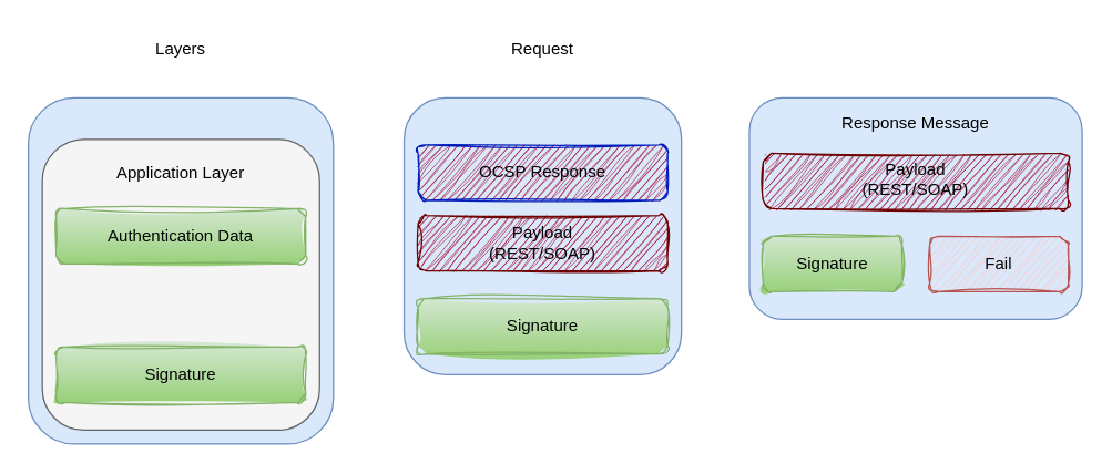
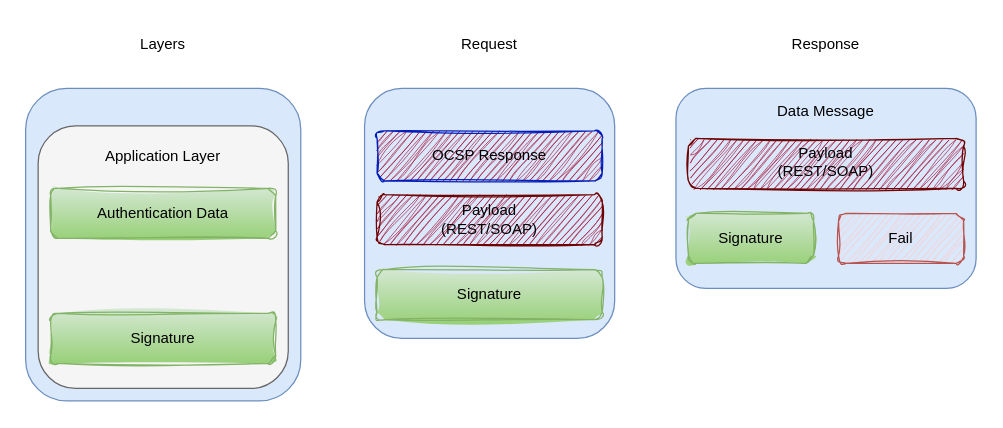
+ <mxCell id="20" value="Response" style="text;html=1;strokeColor=none;fillColor=none;align=center;verticalAlign=middle;whiteSpace=wrap;rounded=0;" vertex="1" parent="1"><mxGeometry x="630" y="20" width="60" height="30" as="geometry" /></mxCell>
- <mxCell id="15" value="Response Message" style="text;html=1;strokeColor=none;fillColor=none;align=center;verticalAlign=middle;whiteSpace=wrap;rounded=0;" vertex="1" parent="1"><mxGeometry x="600" y="74" width="120" height="30" as="geometry" /></mxCell>
+ <mxCell id="15" value="Data Message" style="text;html=1;strokeColor=none;fillColor=none;align=center;verticalAlign=middle;whiteSpace=wrap;rounded=0;" vertex="1" parent="1"><mxGeometry x="600" y="74" width="120" height="30" as="geometry" /></mxCell>
